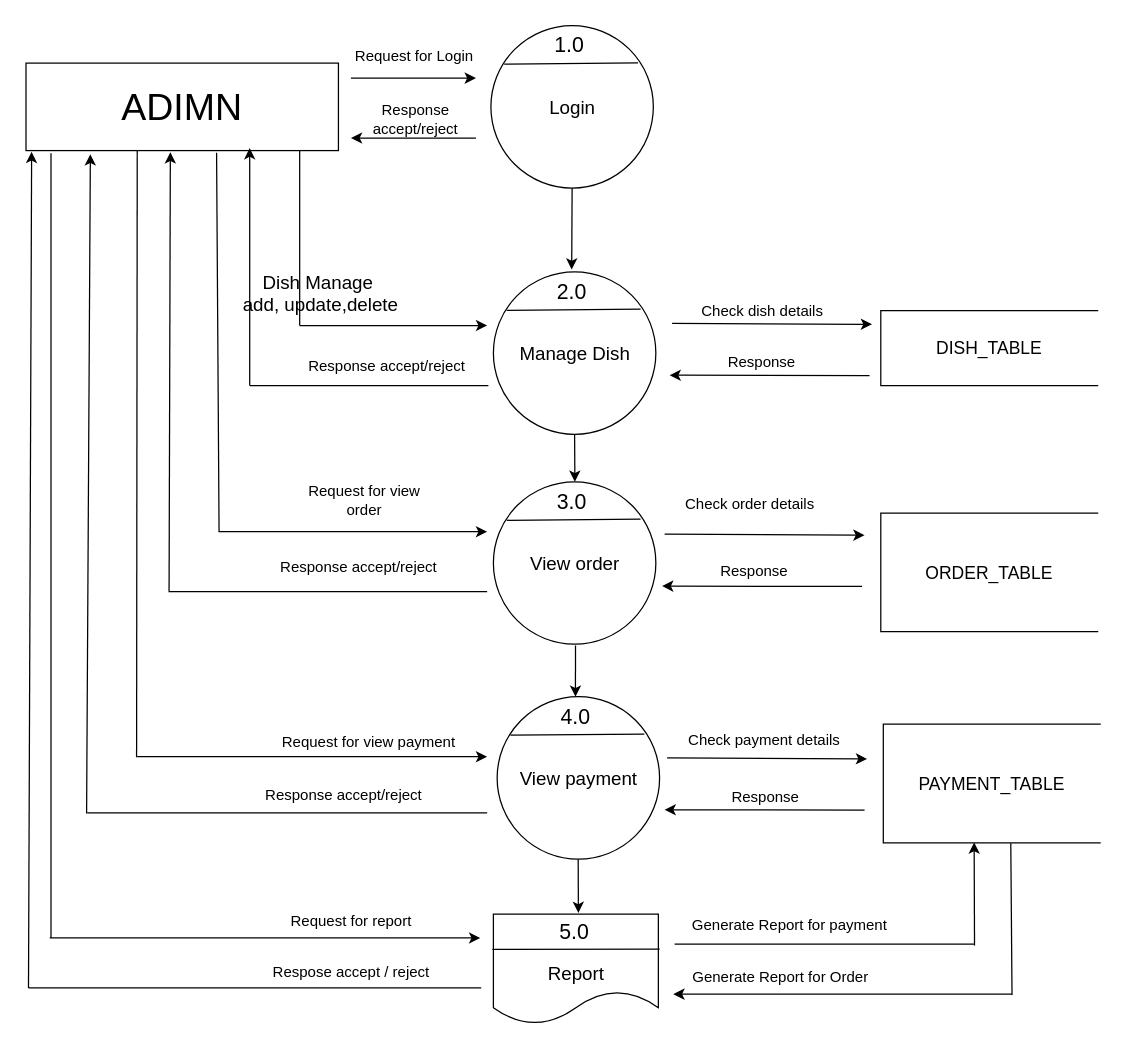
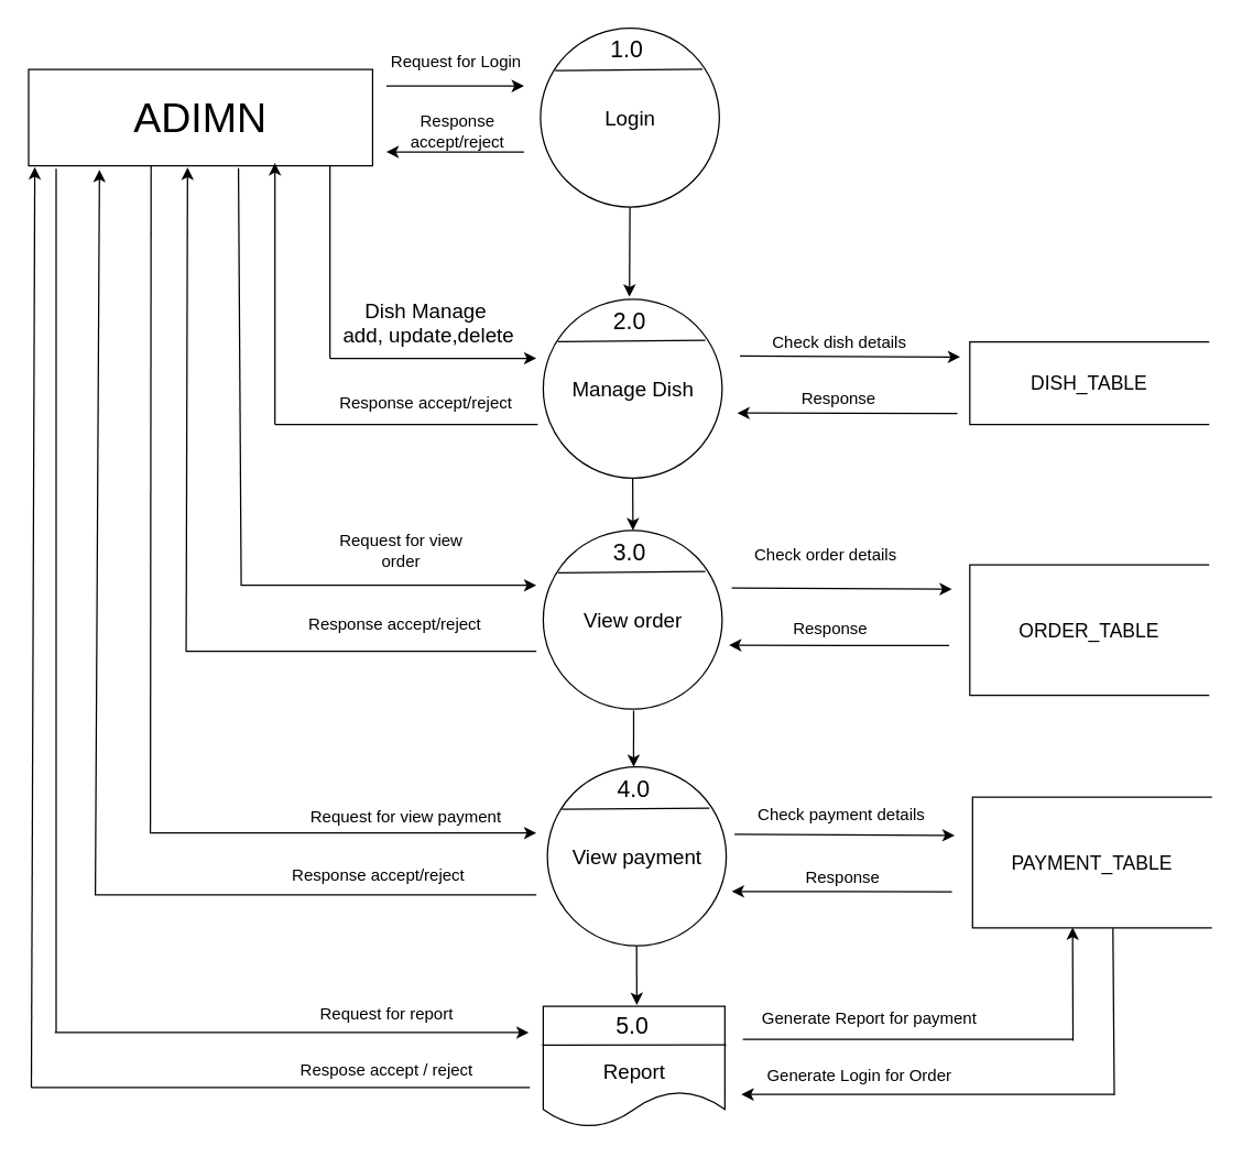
- <mxCell id="43" value="&lt;font style=&quot;font-size: 15px;&quot;&gt;Dish Manage&amp;nbsp;&lt;/font&gt;&lt;div&gt;&lt;font style=&quot;font-size: 15px;&quot;&gt;add, update,delete&lt;/font&gt;&lt;/div&gt;" style="text;strokeColor=none;align=center;fillColor=none;html=1;verticalAlign=middle;whiteSpace=wrap;rounded=0;" parent="1" vertex="1"><mxGeometry x="185.61" y="220" width="139.63" height="27.5" as="geometry" /></mxCell>
+ <mxCell id="43" value="&lt;font style=&quot;font-size: 15px;&quot;&gt;Dish Manage&amp;nbsp;&lt;/font&gt;&lt;div&gt;&lt;font style=&quot;font-size: 15px;&quot;&gt;add, update,delete&lt;/font&gt;&lt;/div&gt;" style="text;strokeColor=none;align=center;fillColor=none;html=1;verticalAlign=middle;whiteSpace=wrap;rounded=0;" parent="1" vertex="1"><mxGeometry x="240.61" y="220" width="139.63" height="27.5" as="geometry" /></mxCell>
- <mxCell id="73" value="Generate Report for Order" style="text;strokeColor=none;align=center;fillColor=none;html=1;verticalAlign=middle;whiteSpace=wrap;rounded=0;" parent="1" vertex="1"><mxGeometry x="549.5" y="775.5" width="148" height="13" as="geometry" /></mxCell>
+ <mxCell id="73" value="Generate Login for Order" style="text;strokeColor=none;align=center;fillColor=none;html=1;verticalAlign=middle;whiteSpace=wrap;rounded=0;" parent="1" vertex="1"><mxGeometry x="549.5" y="775.5" width="148" height="13" as="geometry" /></mxCell>
